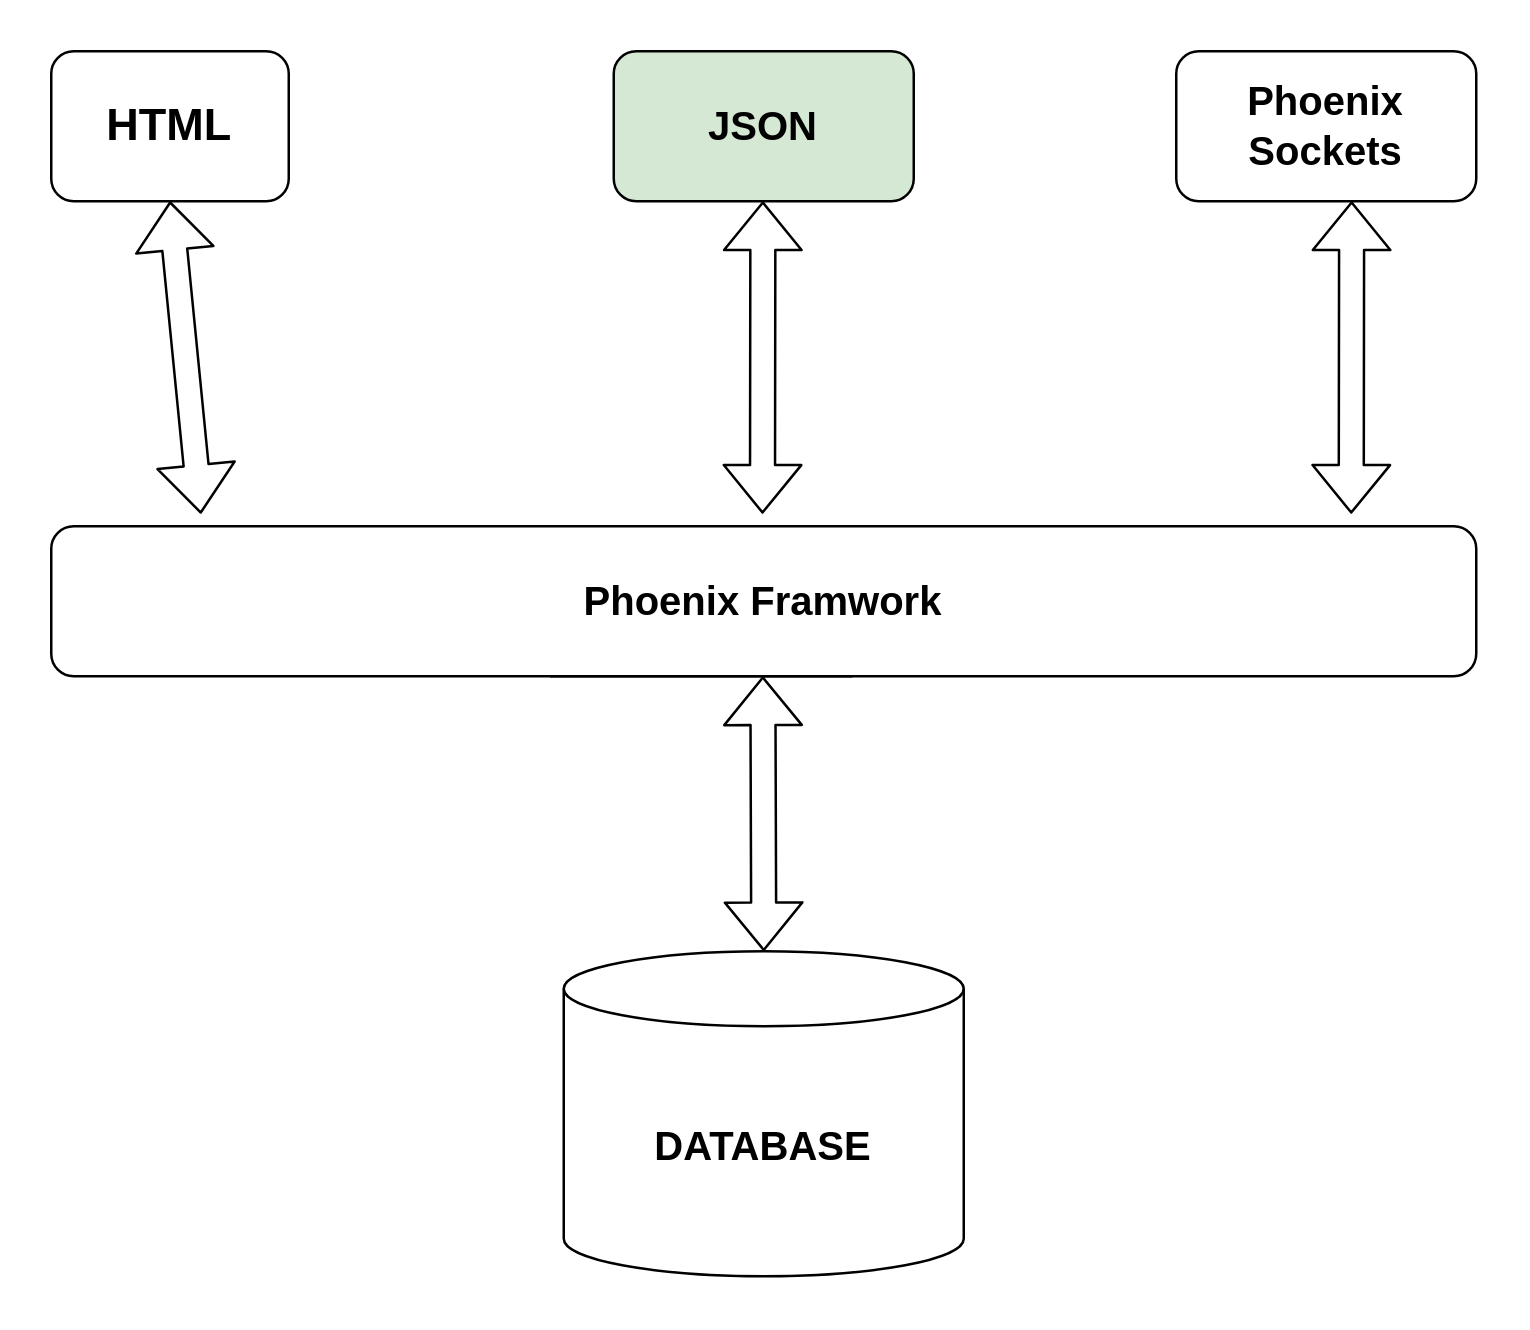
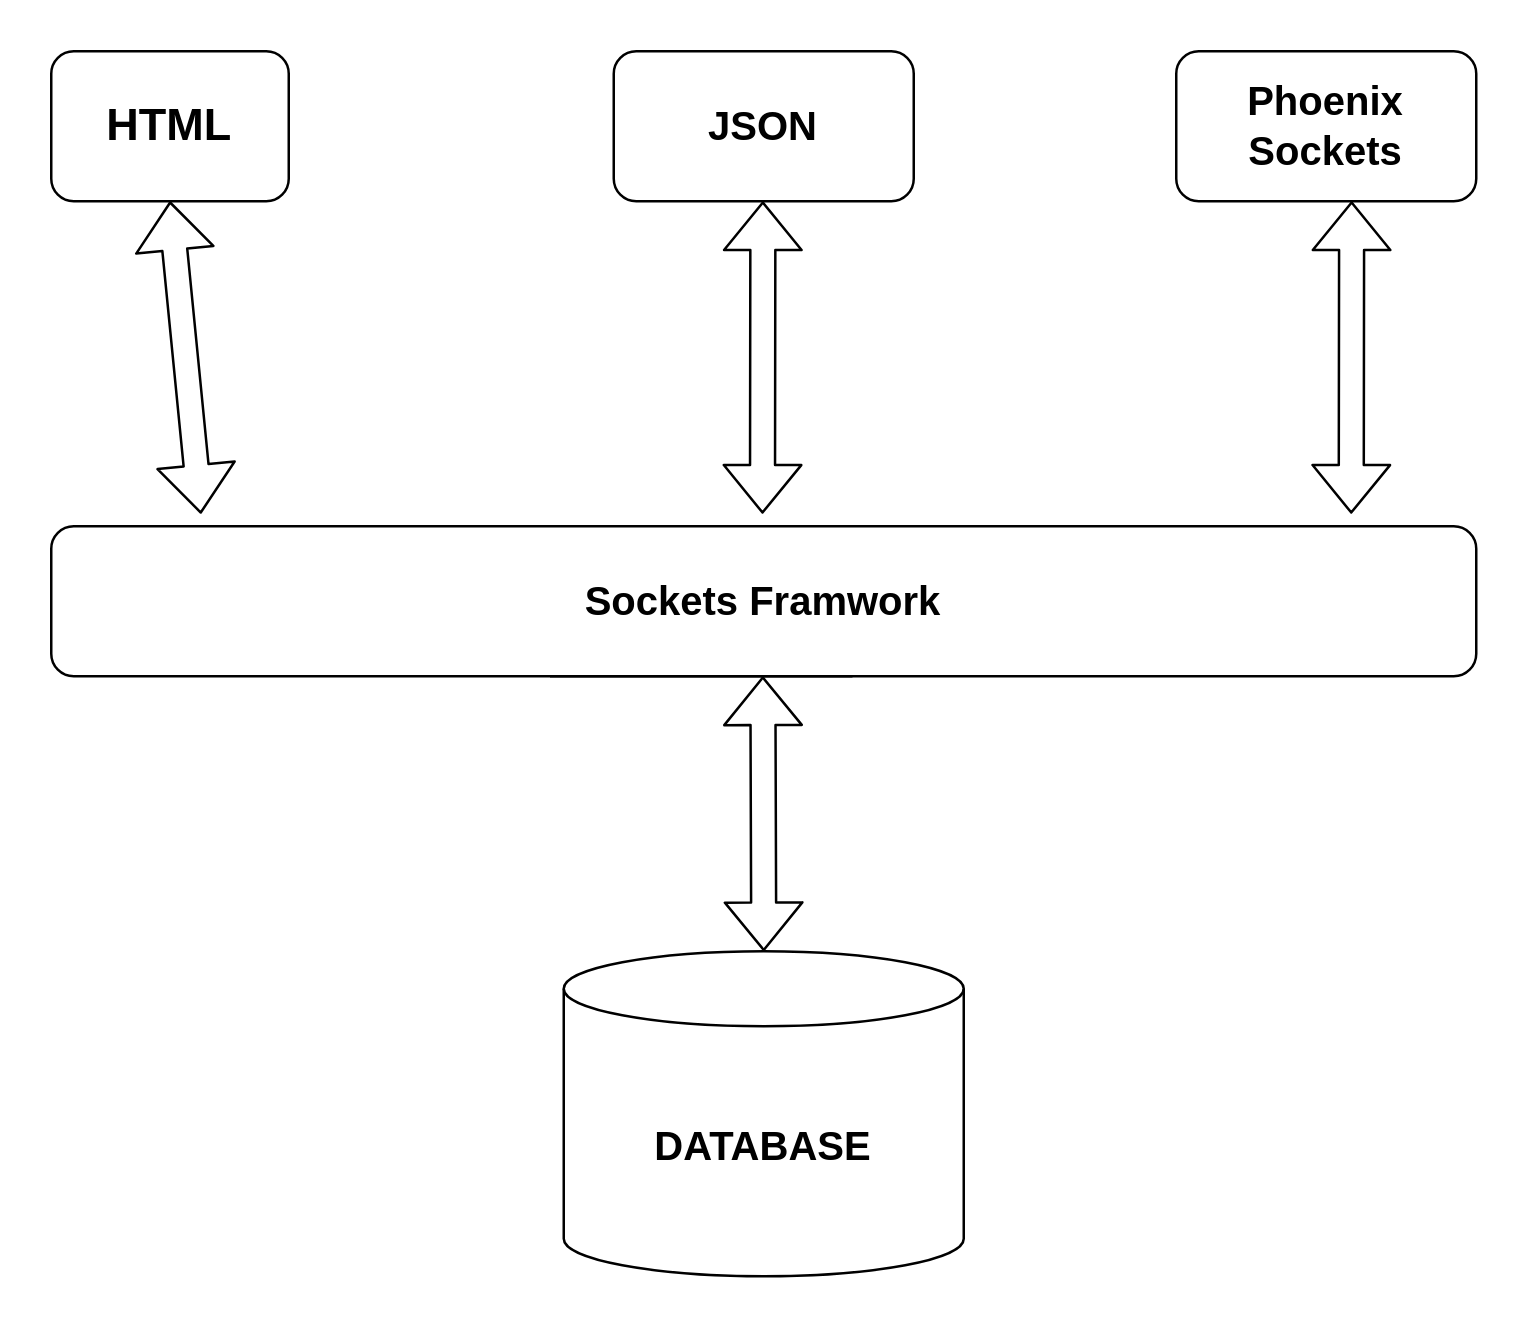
- <mxCell id="5" value="&lt;font size=&quot;3&quot;&gt;&lt;b&gt;JSON&lt;/b&gt;&lt;/font&gt;" style="rounded=1;whiteSpace=wrap;html=1;fillColor=#d5e8d4;" vertex="1" parent="1"><mxGeometry x="245" y="20" width="120" height="60" as="geometry" /></mxCell>
+ <mxCell id="5" value="&lt;font size=&quot;3&quot;&gt;&lt;b&gt;JSON&lt;/b&gt;&lt;/font&gt;" style="rounded=1;whiteSpace=wrap;html=1;" vertex="1" parent="1"><mxGeometry x="245" y="20" width="120" height="60" as="geometry" /></mxCell>
- <mxCell id="3" value="&lt;font face=&quot;helvetica&quot; size=&quot;3&quot;&gt;&lt;b&gt;Phoenix Framwork&lt;/b&gt;&lt;/font&gt;" style="rounded=1;whiteSpace=wrap;html=1;" vertex="1" parent="1"><mxGeometry x="20" y="210" width="570" height="60" as="geometry" /></mxCell>
+ <mxCell id="3" value="&lt;font face=&quot;helvetica&quot; size=&quot;3&quot;&gt;&lt;b&gt;Sockets Framwork&lt;/b&gt;&lt;/font&gt;" style="rounded=1;whiteSpace=wrap;html=1;" vertex="1" parent="1"><mxGeometry x="20" y="210" width="570" height="60" as="geometry" /></mxCell>
